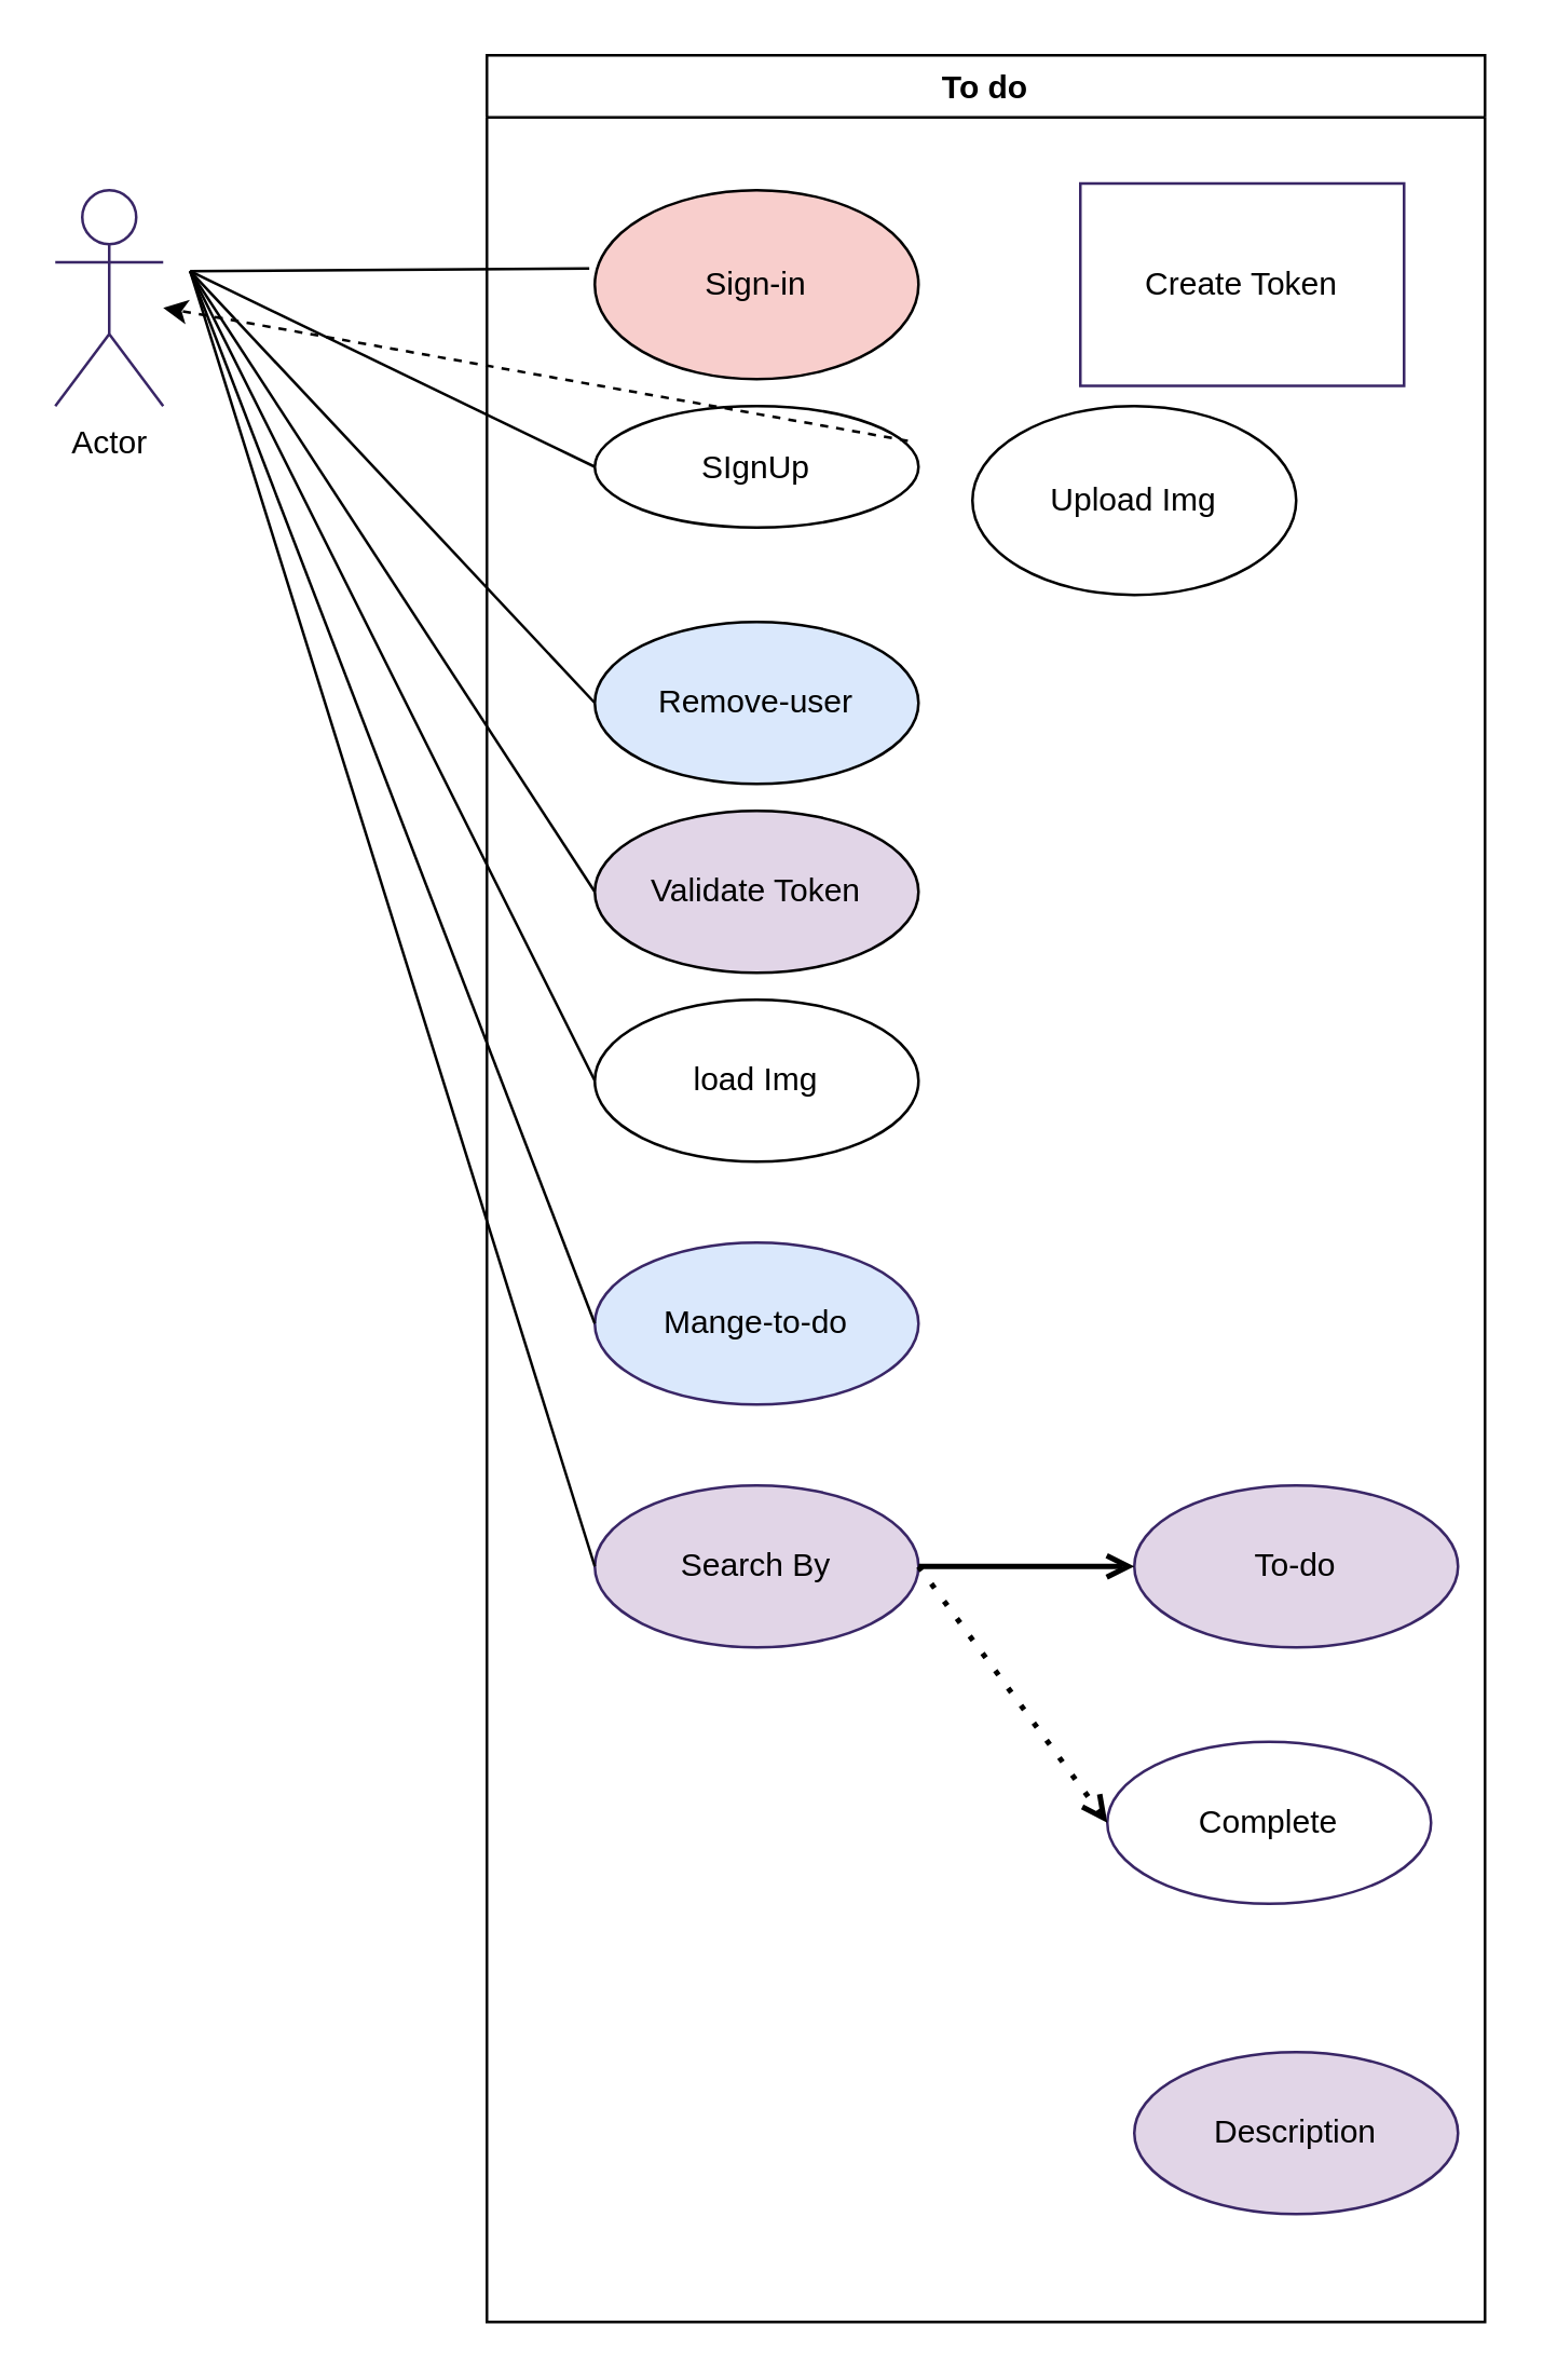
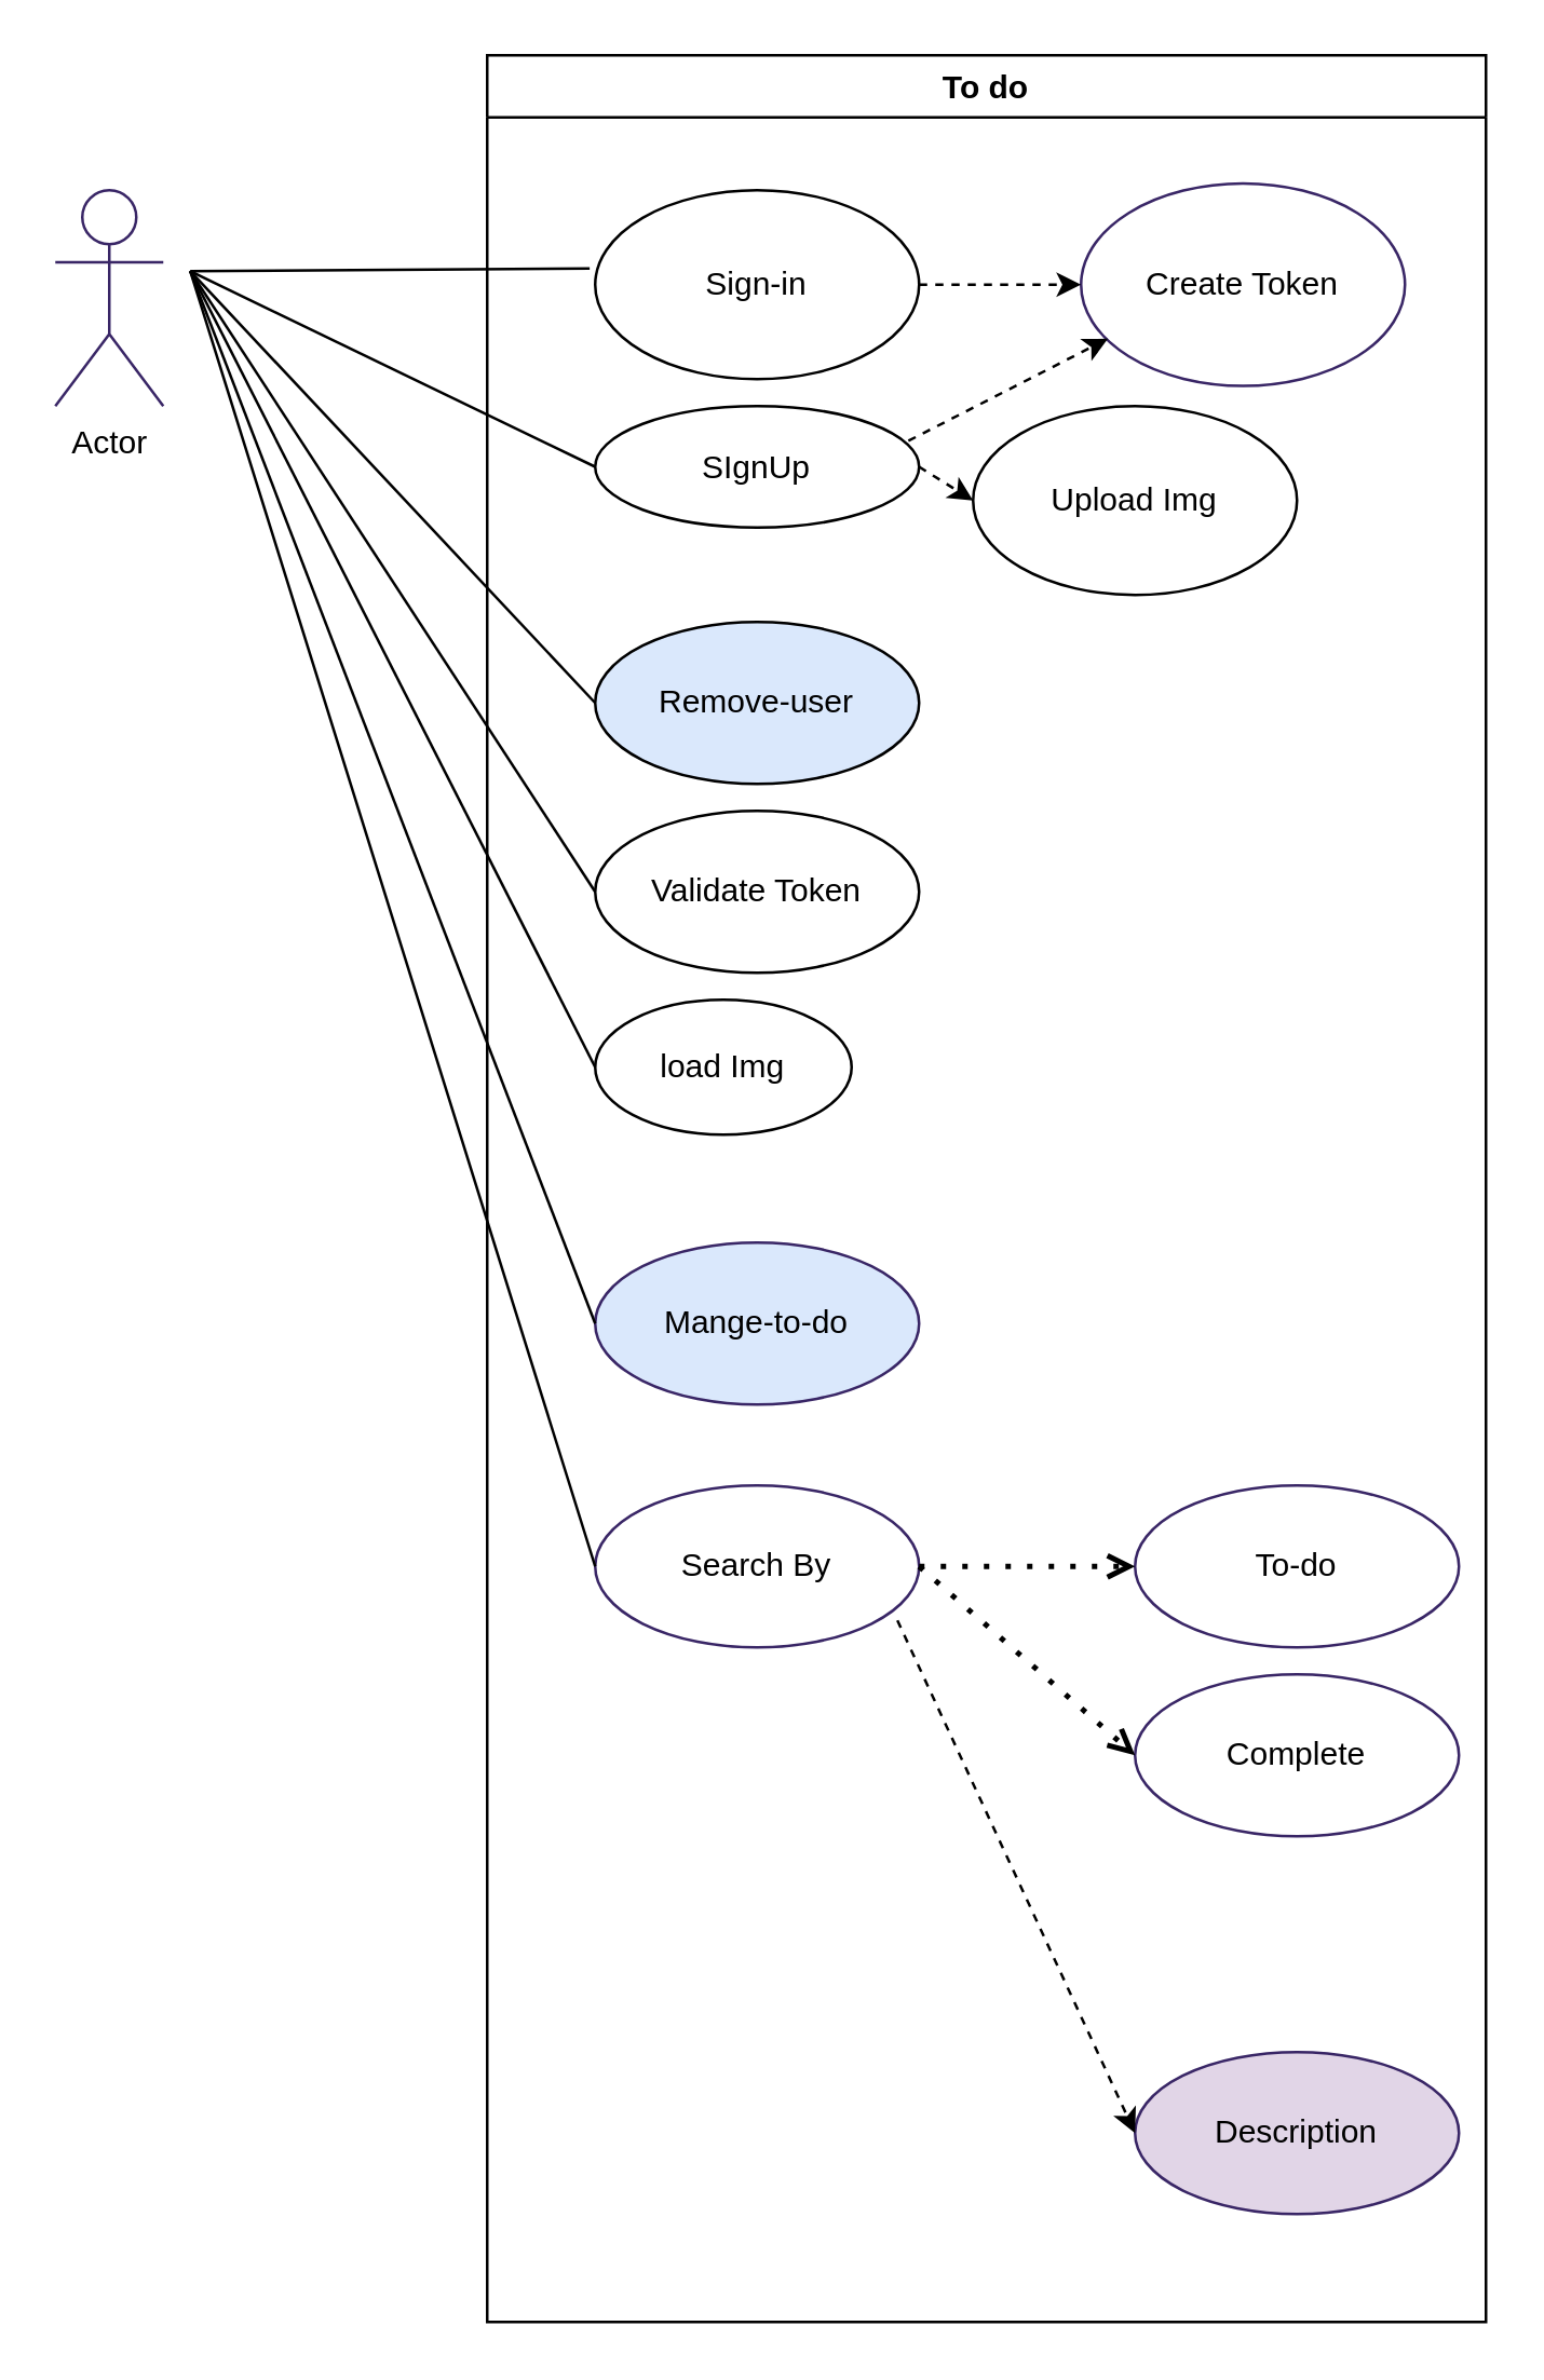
- <mxCell id="3" value="Sign-in" style="ellipse;whiteSpace=wrap;html=1;fillColor=#f8cecc;" vertex="1" parent="2"><mxGeometry x="40" y="50" width="120" height="70" as="geometry" /></mxCell>
+ <mxCell id="3" value="Sign-in" style="ellipse;whiteSpace=wrap;html=1;" vertex="1" parent="2"><mxGeometry x="40" y="50" width="120" height="70" as="geometry" /></mxCell>
+ <mxCell id="9" value="" style="endArrow=classic;html=1;rounded=0;entryX=0;entryY=0.5;entryDx=0;entryDy=0;exitX=1;exitY=0.5;exitDx=0;exitDy=0;dashed=1;" edge="1" parent="2" source="3" target="6"><mxGeometry width="50" height="50" relative="1" as="geometry"><mxPoint x="160" y="150" as="sourcePoint" /><mxPoint x="210" y="100" as="targetPoint" /></mxGeometry></mxCell>
- <mxCell id="6" value="Create Token" style="whiteSpace=wrap;html=1;strokeColor=#392666;rounded=0;" vertex="1" parent="2"><mxGeometry x="220" y="47.5" width="120" height="75" as="geometry" /></mxCell>
+ <mxCell id="6" value="Create Token" style="ellipse;whiteSpace=wrap;html=1;strokeColor=#392666;" vertex="1" parent="2"><mxGeometry x="220" y="47.5" width="120" height="75" as="geometry" /></mxCell>
- <mxCell id="11" value="" style="endArrow=classic;html=1;rounded=0;dashed=1;exitX=0.967;exitY=0.286;exitDx=0;exitDy=0;exitPerimeter=0;" edge="1" parent="2" source="4" target="20"><mxGeometry width="50" height="50" relative="1" as="geometry"><mxPoint x="160" y="160" as="sourcePoint" /><mxPoint x="210" y="110" as="targetPoint" /></mxGeometry></mxCell>
+ <mxCell id="11" value="" style="endArrow=classic;html=1;rounded=0;entryX=0.083;entryY=0.767;entryDx=0;entryDy=0;entryPerimeter=0;dashed=1;exitX=0.967;exitY=0.286;exitDx=0;exitDy=0;exitPerimeter=0;" edge="1" parent="2" source="4" target="6"><mxGeometry width="50" height="50" relative="1" as="geometry"><mxPoint x="160" y="160" as="sourcePoint" /><mxPoint x="210" y="110" as="targetPoint" /></mxGeometry></mxCell>
+ <mxCell id="10" value="" style="endArrow=classic;html=1;rounded=0;entryX=0;entryY=0.5;entryDx=0;entryDy=0;exitX=1;exitY=0.5;exitDx=0;exitDy=0;dashed=1;" edge="1" parent="2" source="4" target="7"><mxGeometry width="50" height="50" relative="1" as="geometry"><mxPoint x="-150" y="290" as="sourcePoint" /><mxPoint x="-100" y="240" as="targetPoint" /></mxGeometry></mxCell>
- <mxCell id="5" value="Validate Token" style="ellipse;whiteSpace=wrap;html=1;fillColor=#e1d5e7;" vertex="1" parent="2"><mxGeometry x="40" y="280" width="120" height="60" as="geometry" /></mxCell>
+ <mxCell id="5" value="Validate Token" style="ellipse;whiteSpace=wrap;html=1;" vertex="1" parent="2"><mxGeometry x="40" y="280" width="120" height="60" as="geometry" /></mxCell>
- <mxCell id="8" value="load Img" style="ellipse;whiteSpace=wrap;html=1;" vertex="1" parent="2"><mxGeometry x="40" y="350" width="120" height="60" as="geometry" /></mxCell>
+ <mxCell id="8" value="load Img" style="ellipse;whiteSpace=wrap;html=1;" vertex="1" parent="2"><mxGeometry x="40" y="350" width="95" height="50" as="geometry" /></mxCell>
- <mxCell id="14" value="Search By" style="ellipse;whiteSpace=wrap;html=1;strokeColor=#392666;fillColor=#e1d5e7;" vertex="1" parent="2"><mxGeometry x="40" y="530" width="120" height="60" as="geometry" /></mxCell>
+ <mxCell id="14" value="Search By" style="ellipse;whiteSpace=wrap;html=1;strokeColor=#392666;" vertex="1" parent="2"><mxGeometry x="40" y="530" width="120" height="60" as="geometry" /></mxCell>
- <mxCell id="18" value="" style="endArrow=open;dashed=0;html=1;dashPattern=1 3;strokeWidth=2;rounded=0;entryX=0;entryY=0.5;entryDx=0;entryDy=0;exitX=1;exitY=0.5;exitDx=0;exitDy=0;endFill=0;" edge="1" parent="2" source="14" target="15"><mxGeometry width="50" height="50" relative="1" as="geometry"><mxPoint x="-100" y="700" as="sourcePoint" /><mxPoint x="-50" y="650" as="targetPoint" /></mxGeometry></mxCell>
+ <mxCell id="18" value="" style="endArrow=open;dashed=1;html=1;dashPattern=1 3;strokeWidth=2;rounded=0;entryX=0;entryY=0.5;entryDx=0;entryDy=0;exitX=1;exitY=0.5;exitDx=0;exitDy=0;endFill=0;" edge="1" parent="2" source="14" target="15"><mxGeometry width="50" height="50" relative="1" as="geometry"><mxPoint x="-100" y="700" as="sourcePoint" /><mxPoint x="-50" y="650" as="targetPoint" /></mxGeometry></mxCell>
- <mxCell id="15" value="To-do" style="ellipse;whiteSpace=wrap;html=1;strokeColor=#392666;fillColor=#e1d5e7;" vertex="1" parent="2"><mxGeometry x="240" y="530" width="120" height="60" as="geometry" /></mxCell>
+ <mxCell id="15" value="To-do" style="ellipse;whiteSpace=wrap;html=1;strokeColor=#392666;" vertex="1" parent="2"><mxGeometry x="240" y="530" width="120" height="60" as="geometry" /></mxCell>
- <mxCell id="16" value="Complete" style="ellipse;whiteSpace=wrap;html=1;strokeColor=#392666;" vertex="1" parent="2"><mxGeometry x="230" y="625" width="120" height="60" as="geometry" /></mxCell>
+ <mxCell id="16" value="Complete" style="ellipse;whiteSpace=wrap;html=1;strokeColor=#392666;" vertex="1" parent="2"><mxGeometry x="240" y="600" width="120" height="60" as="geometry" /></mxCell>
+ <mxCell id="19" value="" style="endArrow=classic;html=1;rounded=0;entryX=0;entryY=0.5;entryDx=0;entryDy=0;exitX=0.933;exitY=0.833;exitDx=0;exitDy=0;exitPerimeter=0;dashed=1;" edge="1" parent="2" source="14" target="17"><mxGeometry width="50" height="50" relative="1" as="geometry"><mxPoint x="-140" y="570" as="sourcePoint" /><mxPoint x="-90" y="520" as="targetPoint" /></mxGeometry></mxCell>
